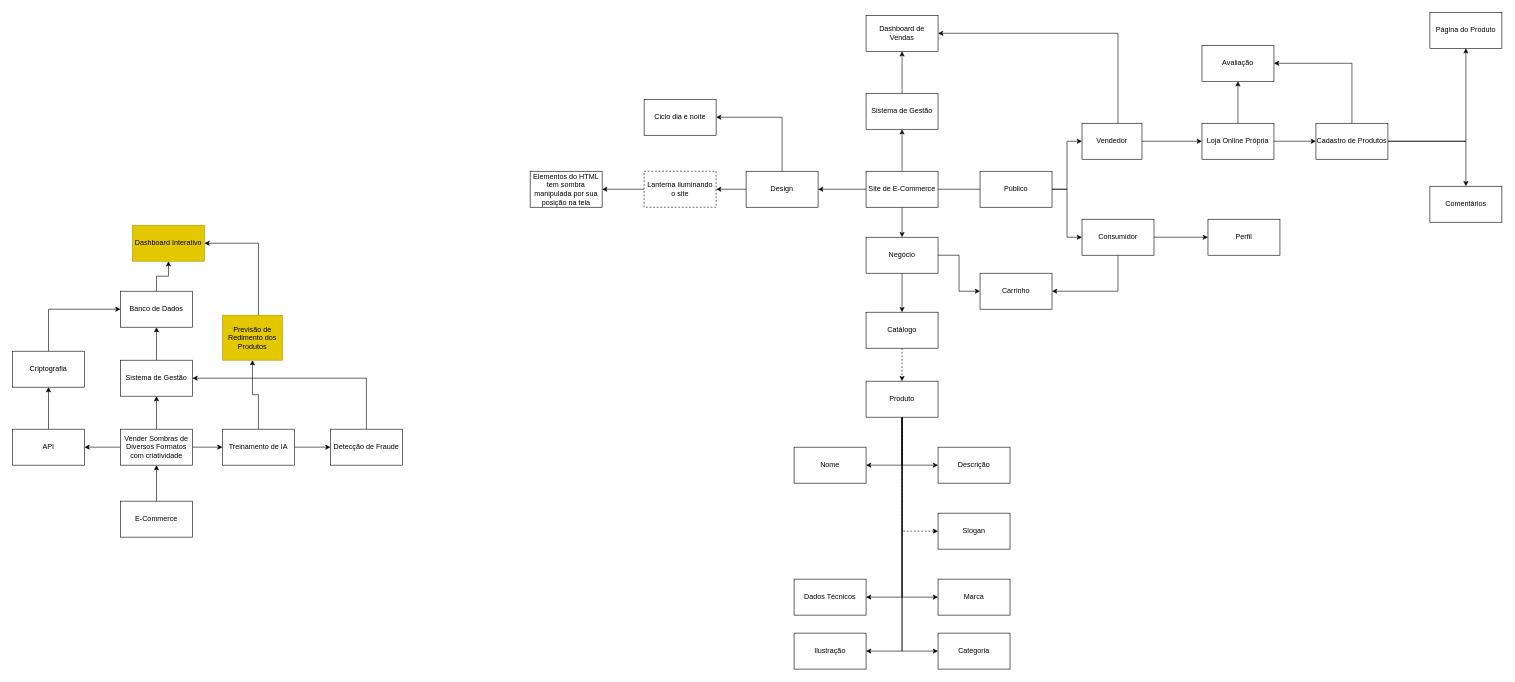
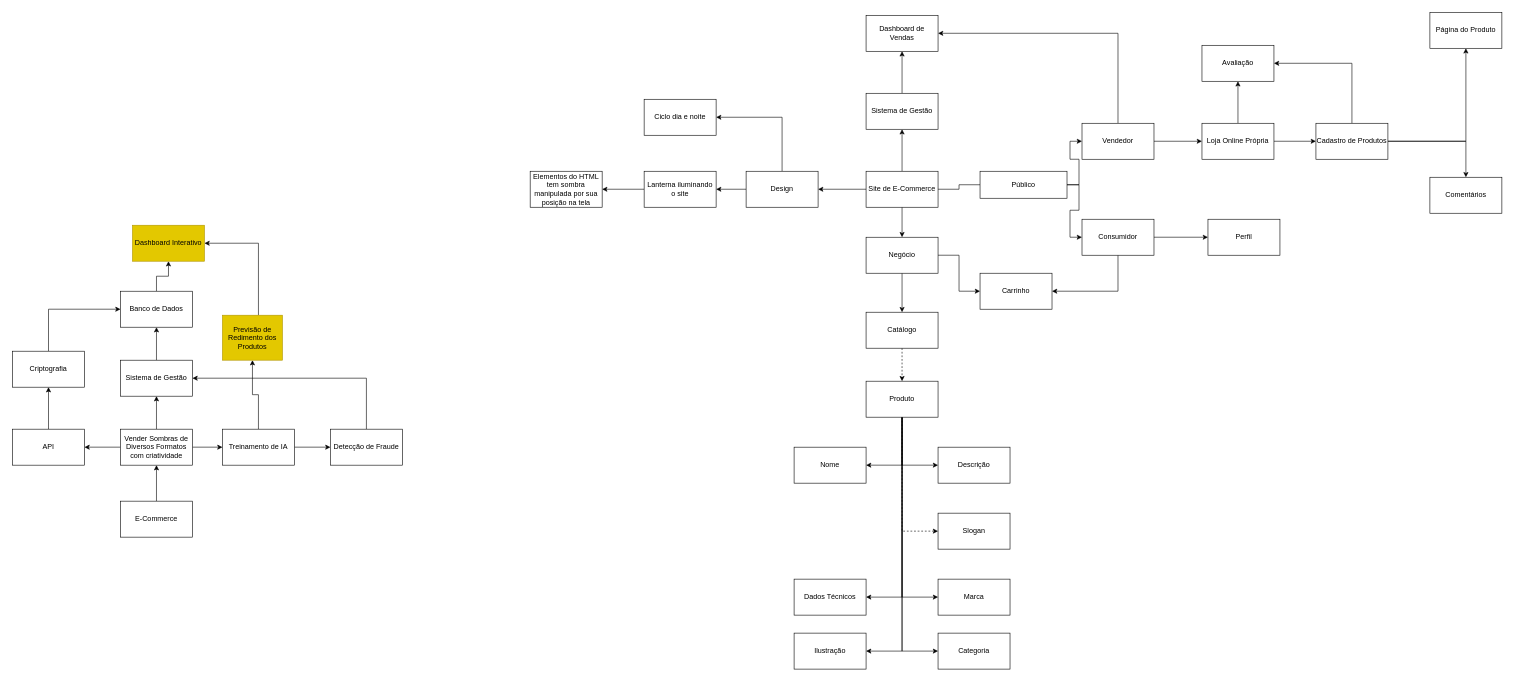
- <mxCell id="40" value="Vendedor" style="rounded=0;whiteSpace=wrap;html=1;" vertex="1" parent="1"><mxGeometry x="1803" y="205" width="100" height="60" as="geometry" /></mxCell>
+ <mxCell id="40" value="Vendedor" style="rounded=0;whiteSpace=wrap;html=1;" vertex="1" parent="1"><mxGeometry x="1803" y="205" width="120" height="60" as="geometry" /></mxCell>
- <mxCell id="27" value="Lanterna iluminando o site" style="rounded=0;whiteSpace=wrap;html=1;dashed=1;" vertex="1" parent="1"><mxGeometry x="1073" y="285" width="120" height="60" as="geometry" /></mxCell>
+ <mxCell id="27" value="Lanterna iluminando o site" style="rounded=0;whiteSpace=wrap;html=1;" vertex="1" parent="1"><mxGeometry x="1073" y="285" width="120" height="60" as="geometry" /></mxCell>
- <mxCell id="34" value="Público" style="rounded=0;whiteSpace=wrap;html=1;" vertex="1" parent="1"><mxGeometry x="1633" y="285" width="120" height="60" as="geometry" /></mxCell>
+ <mxCell id="34" value="Público" style="rounded=0;whiteSpace=wrap;html=1;" vertex="1" parent="1"><mxGeometry x="1633" y="285" width="145" height="45" as="geometry" /></mxCell>
- <mxCell id="52" value="Comentários" style="rounded=0;whiteSpace=wrap;html=1;" vertex="1" parent="1"><mxGeometry x="2383" y="310" width="120" height="60" as="geometry" /></mxCell>
+ <mxCell id="52" value="Comentários" style="rounded=0;whiteSpace=wrap;html=1;" vertex="1" parent="1"><mxGeometry x="2383" y="295" width="120" height="60" as="geometry" /></mxCell>
